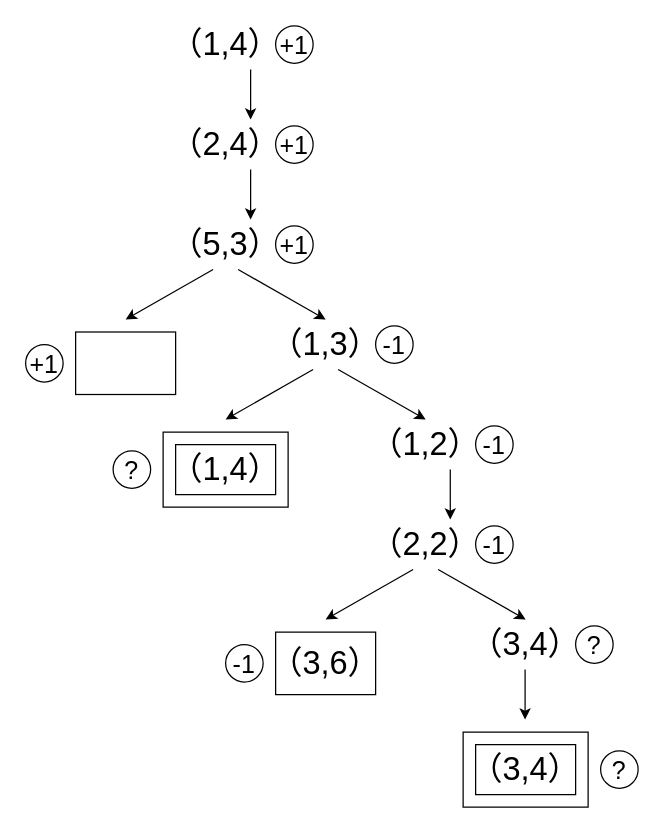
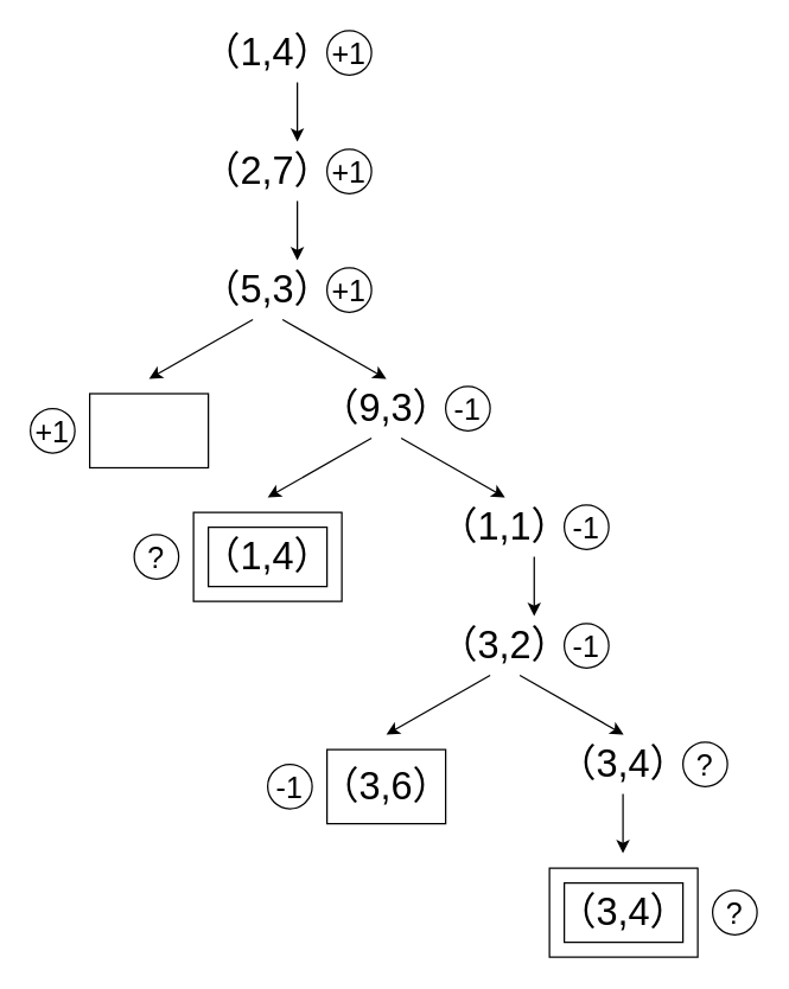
- <mxCell id="5" value="（2,4）" style="text;html=1;strokeColor=none;fillColor=none;align=center;verticalAlign=middle;whiteSpace=wrap;rounded=0;fontSize=26;" vertex="1" parent="1"><mxGeometry x="160" y="105" width="40" height="20" as="geometry" /></mxCell>
+ <mxCell id="5" value="（2,7）" style="text;html=1;strokeColor=none;fillColor=none;align=center;verticalAlign=middle;whiteSpace=wrap;rounded=0;fontSize=26;" vertex="1" parent="1"><mxGeometry x="160" y="105" width="40" height="20" as="geometry" /></mxCell>
- <mxCell id="7" value="（1,3）" style="text;html=1;strokeColor=none;fillColor=none;align=center;verticalAlign=middle;whiteSpace=wrap;rounded=0;fontSize=26;" vertex="1" parent="1"><mxGeometry x="240" y="265" width="40" height="20" as="geometry" /></mxCell>
+ <mxCell id="7" value="（9,3）" style="text;html=1;strokeColor=none;fillColor=none;align=center;verticalAlign=middle;whiteSpace=wrap;rounded=0;fontSize=26;" vertex="1" parent="1"><mxGeometry x="240" y="265" width="40" height="20" as="geometry" /></mxCell>
- <mxCell id="10" value="（1,2）" style="text;html=1;strokeColor=none;fillColor=none;align=center;verticalAlign=middle;whiteSpace=wrap;rounded=0;fontSize=26;" vertex="1" parent="1"><mxGeometry x="320" y="345" width="40" height="20" as="geometry" /></mxCell>
+ <mxCell id="10" value="（1,1）" style="text;html=1;strokeColor=none;fillColor=none;align=center;verticalAlign=middle;whiteSpace=wrap;rounded=0;fontSize=26;" vertex="1" parent="1"><mxGeometry x="320" y="345" width="40" height="20" as="geometry" /></mxCell>
- <mxCell id="11" value="（2,2）" style="text;html=1;strokeColor=none;fillColor=none;align=center;verticalAlign=middle;whiteSpace=wrap;rounded=0;fontSize=26;" vertex="1" parent="1"><mxGeometry x="320" y="425" width="40" height="20" as="geometry" /></mxCell>
+ <mxCell id="11" value="（3,2）" style="text;html=1;strokeColor=none;fillColor=none;align=center;verticalAlign=middle;whiteSpace=wrap;rounded=0;fontSize=26;" vertex="1" parent="1"><mxGeometry x="320" y="425" width="40" height="20" as="geometry" /></mxCell>
